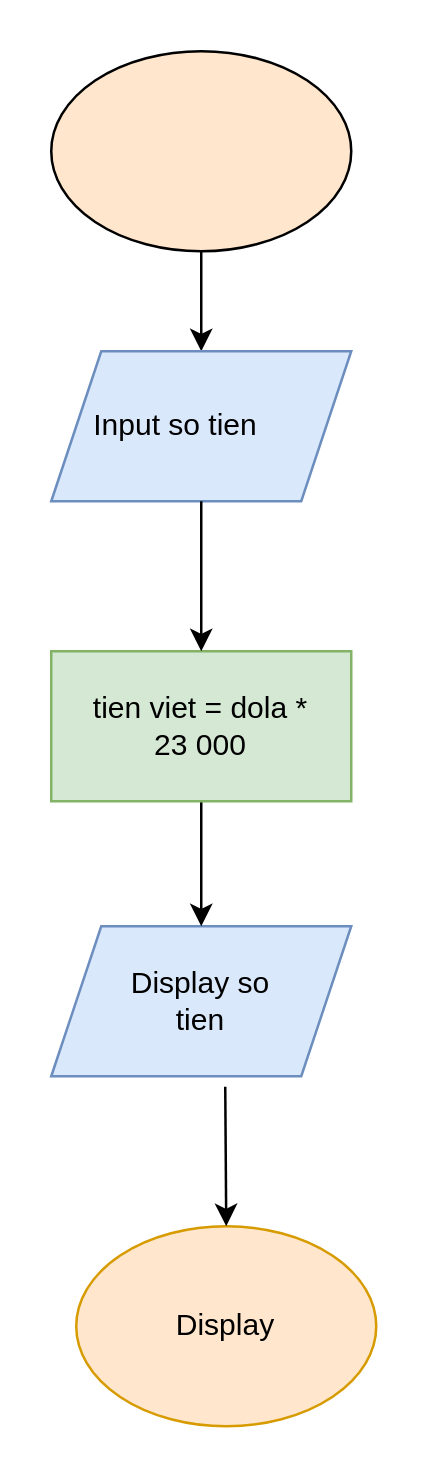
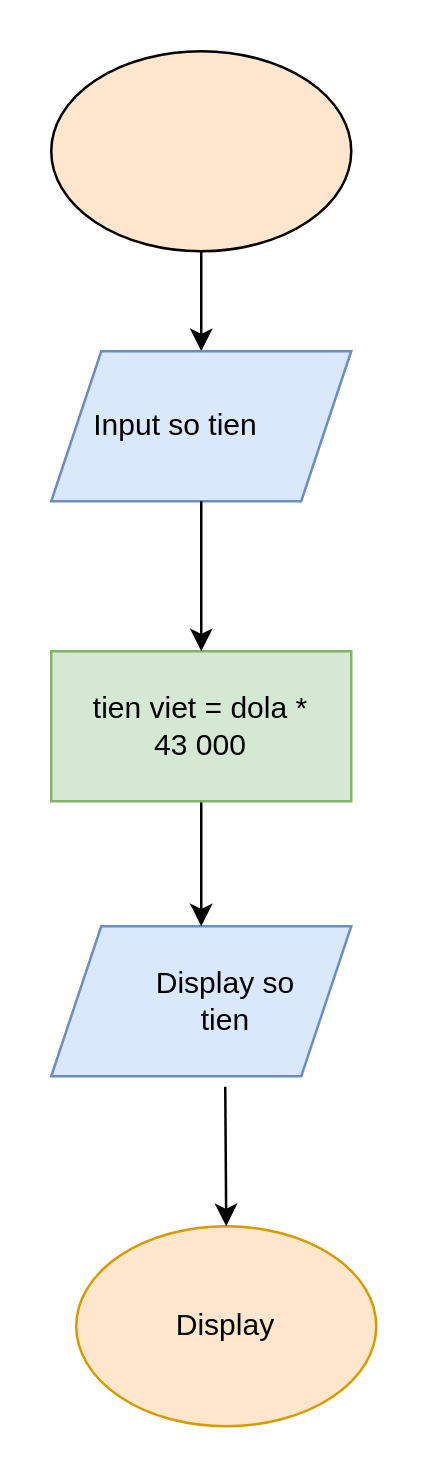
- <mxCell id="14" value="tien viet = dola * 23 000" style="text;html=1;strokeColor=none;fillColor=none;align=center;verticalAlign=middle;whiteSpace=wrap;rounded=0;" vertex="1" parent="1"><mxGeometry x="30" y="270" width="100" height="40" as="geometry" /></mxCell>
+ <mxCell id="14" value="tien viet = dola * 43 000" style="text;html=1;strokeColor=none;fillColor=none;align=center;verticalAlign=middle;whiteSpace=wrap;rounded=0;" vertex="1" parent="1"><mxGeometry x="30" y="270" width="100" height="40" as="geometry" /></mxCell>
- <mxCell id="9" value="Display so tien" style="text;html=1;strokeColor=none;fillColor=none;align=center;verticalAlign=middle;whiteSpace=wrap;rounded=0;" parent="1" vertex="1"><mxGeometry x="40" y="380" width="80" height="40" as="geometry" /></mxCell>
+ <mxCell id="9" value="Display so tien" style="text;html=1;strokeColor=none;fillColor=none;align=center;verticalAlign=middle;whiteSpace=wrap;rounded=0;" parent="1" vertex="1"><mxGeometry x="50" y="380" width="80" height="40" as="geometry" /></mxCell>
